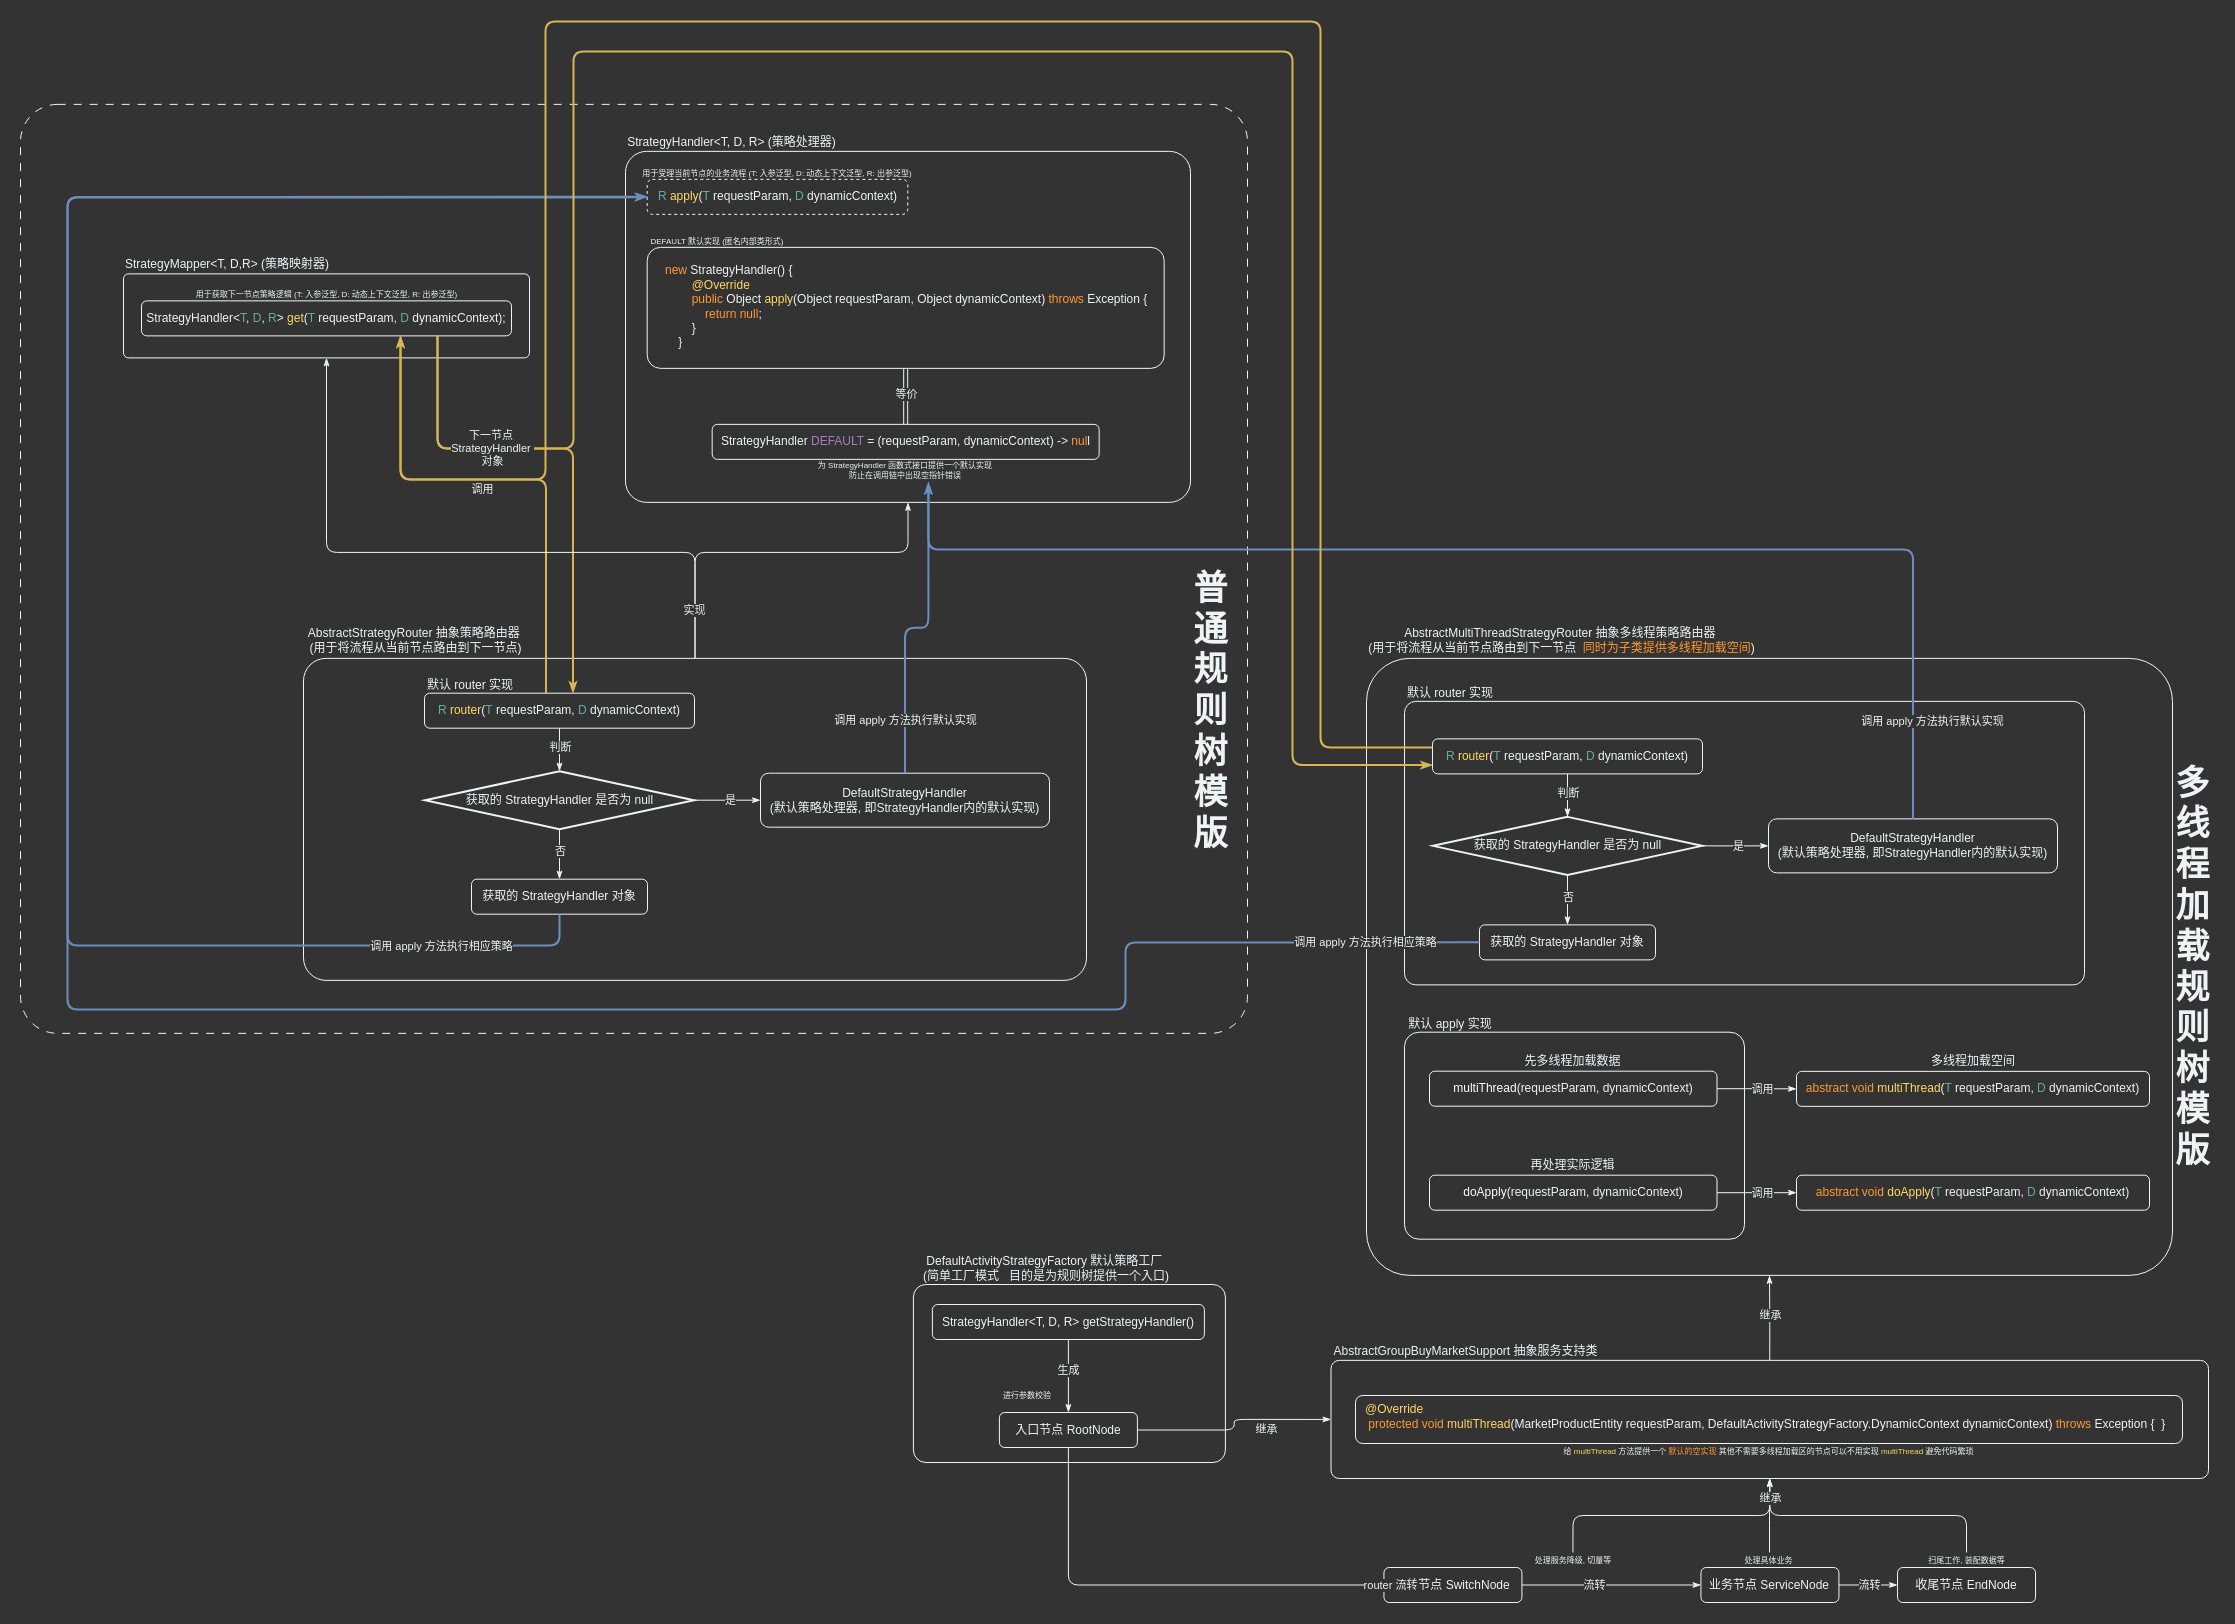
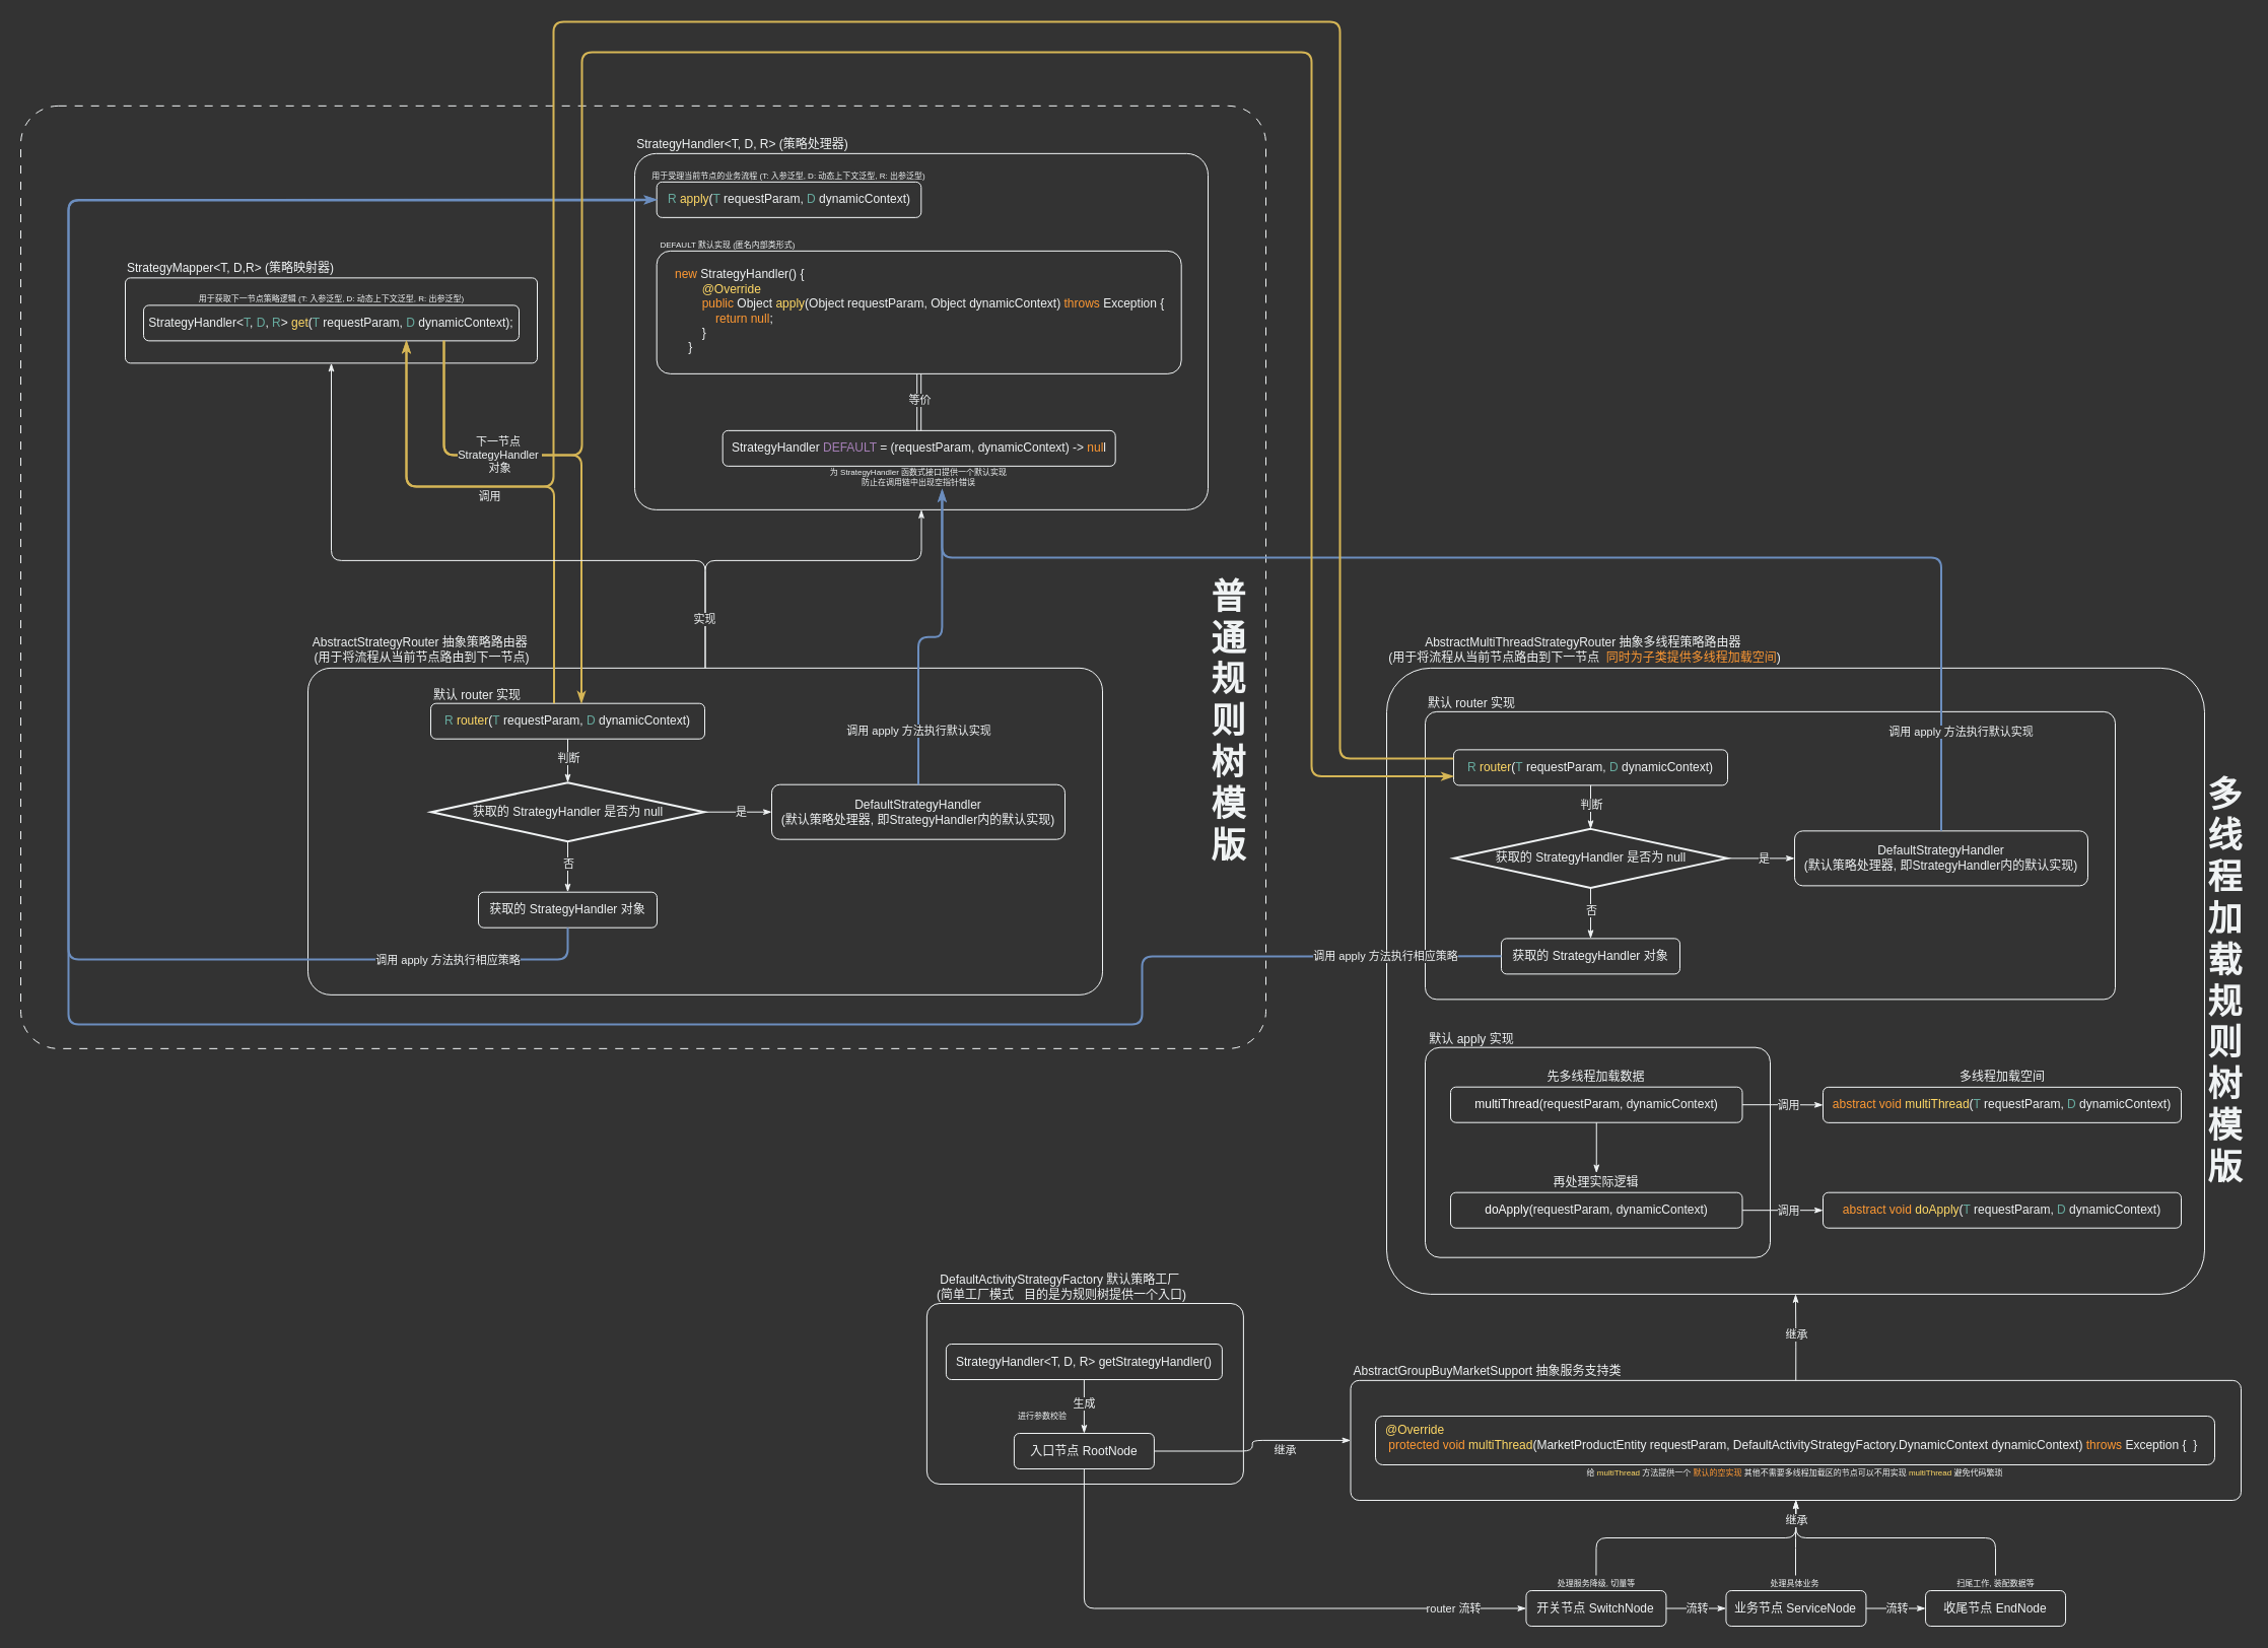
- <mxCell id="11" value="&lt;span style=&quot;color: rgb(240, 243, 244);&quot;&gt;&lt;font style=&quot;color: rgb(103, 171, 159);&quot;&gt;R&lt;/font&gt;&lt;/span&gt;&lt;span style=&quot;color: rgb(240, 243, 244);&quot;&gt; &lt;/span&gt;&lt;span style=&quot;color: rgb(240, 243, 244);&quot;&gt;&lt;font style=&quot;color: rgb(255, 217, 102);&quot;&gt;apply&lt;/font&gt;&lt;/span&gt;&lt;span style=&quot;color: rgb(240, 243, 244);&quot;&gt;(&lt;/span&gt;&lt;span style=&quot;color: rgb(240, 243, 244);&quot;&gt;&lt;font style=&quot;color: rgb(103, 171, 159);&quot;&gt;T&lt;/font&gt;&lt;/span&gt;&lt;span style=&quot;color: rgb(240, 243, 244);&quot;&gt; requestParam, &lt;/span&gt;&lt;span style=&quot;color: rgb(240, 243, 244);&quot;&gt;&lt;font style=&quot;color: rgb(103, 171, 159);&quot;&gt;D&lt;/font&gt;&lt;/span&gt;&lt;span style=&quot;color: rgb(240, 243, 244);&quot;&gt; dynamicContext)&lt;/span&gt;" style="rounded=1;whiteSpace=wrap;html=1;fillStyle=auto;labelBackgroundColor=none;fillColor=light-dark(#333333, #ededed);strokeColor=light-dark(#f0f3f4, #ededed);gradientColor=none;dashed=1;" parent="1" vertex="1"><mxGeometry x="646.68" y="178.86" width="260.62" height="35" as="geometry" /></mxCell>
+ <mxCell id="11" value="&lt;span style=&quot;color: rgb(240, 243, 244);&quot;&gt;&lt;font style=&quot;color: rgb(103, 171, 159);&quot;&gt;R&lt;/font&gt;&lt;/span&gt;&lt;span style=&quot;color: rgb(240, 243, 244);&quot;&gt; &lt;/span&gt;&lt;span style=&quot;color: rgb(240, 243, 244);&quot;&gt;&lt;font style=&quot;color: rgb(255, 217, 102);&quot;&gt;apply&lt;/font&gt;&lt;/span&gt;&lt;span style=&quot;color: rgb(240, 243, 244);&quot;&gt;(&lt;/span&gt;&lt;span style=&quot;color: rgb(240, 243, 244);&quot;&gt;&lt;font style=&quot;color: rgb(103, 171, 159);&quot;&gt;T&lt;/font&gt;&lt;/span&gt;&lt;span style=&quot;color: rgb(240, 243, 244);&quot;&gt; requestParam, &lt;/span&gt;&lt;span style=&quot;color: rgb(240, 243, 244);&quot;&gt;&lt;font style=&quot;color: rgb(103, 171, 159);&quot;&gt;D&lt;/font&gt;&lt;/span&gt;&lt;span style=&quot;color: rgb(240, 243, 244);&quot;&gt; dynamicContext)&lt;/span&gt;" style="rounded=1;whiteSpace=wrap;html=1;fillStyle=auto;labelBackgroundColor=none;fillColor=light-dark(#333333, #ededed);strokeColor=light-dark(#f0f3f4, #ededed);gradientColor=none;" parent="1" vertex="1"><mxGeometry x="646.68" y="178.86" width="260.62" height="35" as="geometry" /></mxCell>
+ <mxCell id="88" style="edgeStyle=orthogonalEdgeStyle;rounded=1;orthogonalLoop=1;jettySize=auto;html=1;strokeColor=#F0F3F4;curved=0;endArrow=classicThin;endFill=1;exitX=0.5;exitY=1;exitDx=0;exitDy=0;entryX=0.5;entryY=0;entryDx=0;entryDy=0;" parent="1" source="83" target="87" edge="1"><mxGeometry relative="1" as="geometry"><mxPoint x="1277" y="1105.26" as="sourcePoint" /><mxPoint x="1362" y="983.26" as="targetPoint" /></mxGeometry></mxCell>
- <mxCell id="48" value="&lt;span style=&quot;color: rgb(240, 243, 244);&quot;&gt;StrategyHandler&amp;lt;T, D, R&amp;gt; getStrategyHandler()&lt;/span&gt;" style="rounded=1;whiteSpace=wrap;html=1;fillStyle=auto;labelBackgroundColor=none;fillColor=light-dark(#333333, #ededed);strokeColor=light-dark(#f0f3f4, #ededed);gradientColor=none;points=[[0,0,0,0,0],[0,0.25,0,0,0],[0,0.5,0,0,0],[0,0.75,0,0,0],[0,1,0,0,0],[0.25,0,0,0,0],[0.25,1,0,0,0],[0.45,0,0,0,0],[0.5,0,0,0,0],[0.5,1,0,0,0],[0.55,0,0,0,0],[0.75,0,0,0,0],[0.75,1,0,0,0],[1,0,0,0,0],[1,0.25,0,0,0],[1,0.5,0,0,0],[1,0.75,0,0,0],[1,1,0,0,0]];" parent="1" vertex="1"><mxGeometry x="931.9" y="1304" width="272" height="35" as="geometry" /></mxCell>
+ <mxCell id="48" value="&lt;span style=&quot;color: rgb(240, 243, 244);&quot;&gt;StrategyHandler&amp;lt;T, D, R&amp;gt; getStrategyHandler()&lt;/span&gt;" style="rounded=1;whiteSpace=wrap;html=1;fillStyle=auto;labelBackgroundColor=none;fillColor=light-dark(#333333, #ededed);strokeColor=light-dark(#f0f3f4, #ededed);gradientColor=none;points=[[0,0,0,0,0],[0,0.25,0,0,0],[0,0.5,0,0,0],[0,0.75,0,0,0],[0,1,0,0,0],[0.25,0,0,0,0],[0.25,1,0,0,0],[0.45,0,0,0,0],[0.5,0,0,0,0],[0.5,1,0,0,0],[0.55,0,0,0,0],[0.75,0,0,0,0],[0.75,1,0,0,0],[1,0,0,0,0],[1,0.25,0,0,0],[1,0.5,0,0,0],[1,0.75,0,0,0],[1,1,0,0,0]];" parent="1" vertex="1"><mxGeometry x="931.9" y="1324" width="272" height="35" as="geometry" /></mxCell>
- <mxCell id="54" value="&lt;font color=&quot;#f0f3f4&quot;&gt;开关节点 SwitchNode&lt;/font&gt;" style="rounded=1;whiteSpace=wrap;html=1;fillStyle=auto;labelBackgroundColor=none;fillColor=light-dark(#333333, #ededed);strokeColor=light-dark(#f0f3f4, #ededed);gradientColor=none;points=[[0,0,0,0,0],[0,0.25,0,0,0],[0,0.5,0,0,0],[0,0.75,0,0,0],[0,1,0,0,0],[0.25,0,0,0,0],[0.25,1,0,0,0],[0.45,0,0,0,0],[0.5,0,0,0,0],[0.5,1,0,0,0],[0.55,0,0,0,0],[0.75,0,0,0,0],[0.75,1,0,0,0],[1,0,0,0,0],[1,0.25,0,0,0],[1,0.5,0,0,0],[1,0.75,0,0,0],[1,1,0,0,0]];" parent="1" vertex="1"><mxGeometry x="1383.45" y="1567" width="138" height="35" as="geometry" /></mxCell>
+ <mxCell id="54" value="&lt;font color=&quot;#f0f3f4&quot;&gt;开关节点 SwitchNode&lt;/font&gt;" style="rounded=1;whiteSpace=wrap;html=1;fillStyle=auto;labelBackgroundColor=none;fillColor=light-dark(#333333, #ededed);strokeColor=light-dark(#f0f3f4, #ededed);gradientColor=none;points=[[0,0,0,0,0],[0,0.25,0,0,0],[0,0.5,0,0,0],[0,0.75,0,0,0],[0,1,0,0,0],[0.25,0,0,0,0],[0.25,1,0,0,0],[0.45,0,0,0,0],[0.5,0,0,0,0],[0.5,1,0,0,0],[0.55,0,0,0,0],[0.75,0,0,0,0],[0.75,1,0,0,0],[1,0,0,0,0],[1,0.25,0,0,0],[1,0.5,0,0,0],[1,0.75,0,0,0],[1,1,0,0,0]];" parent="1" vertex="1"><mxGeometry x="1503.45" y="1567" width="138" height="35" as="geometry" /></mxCell>
